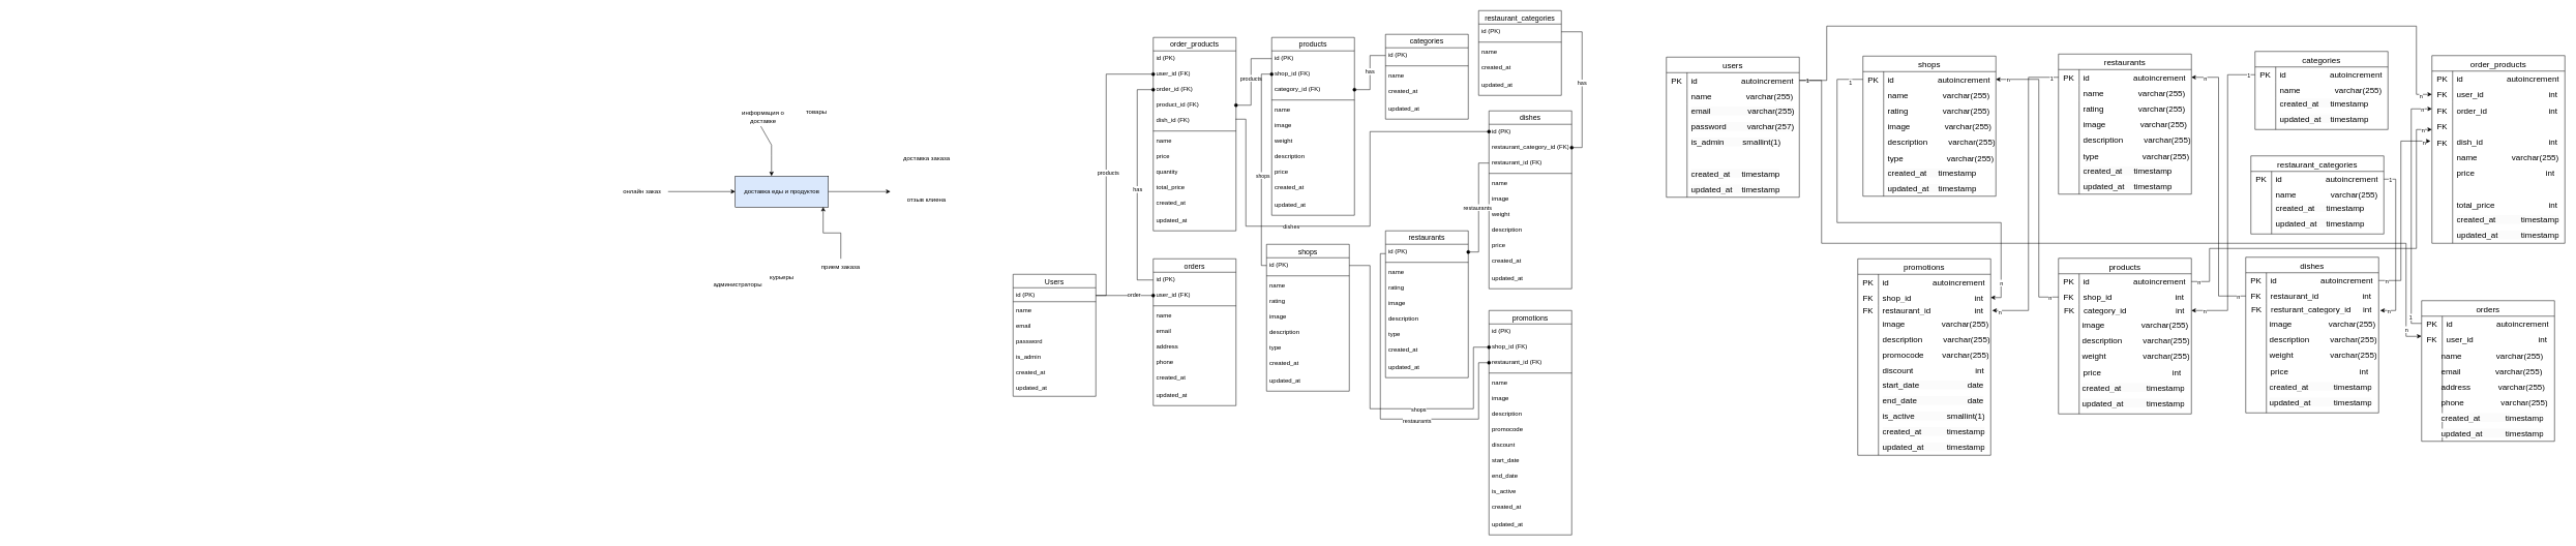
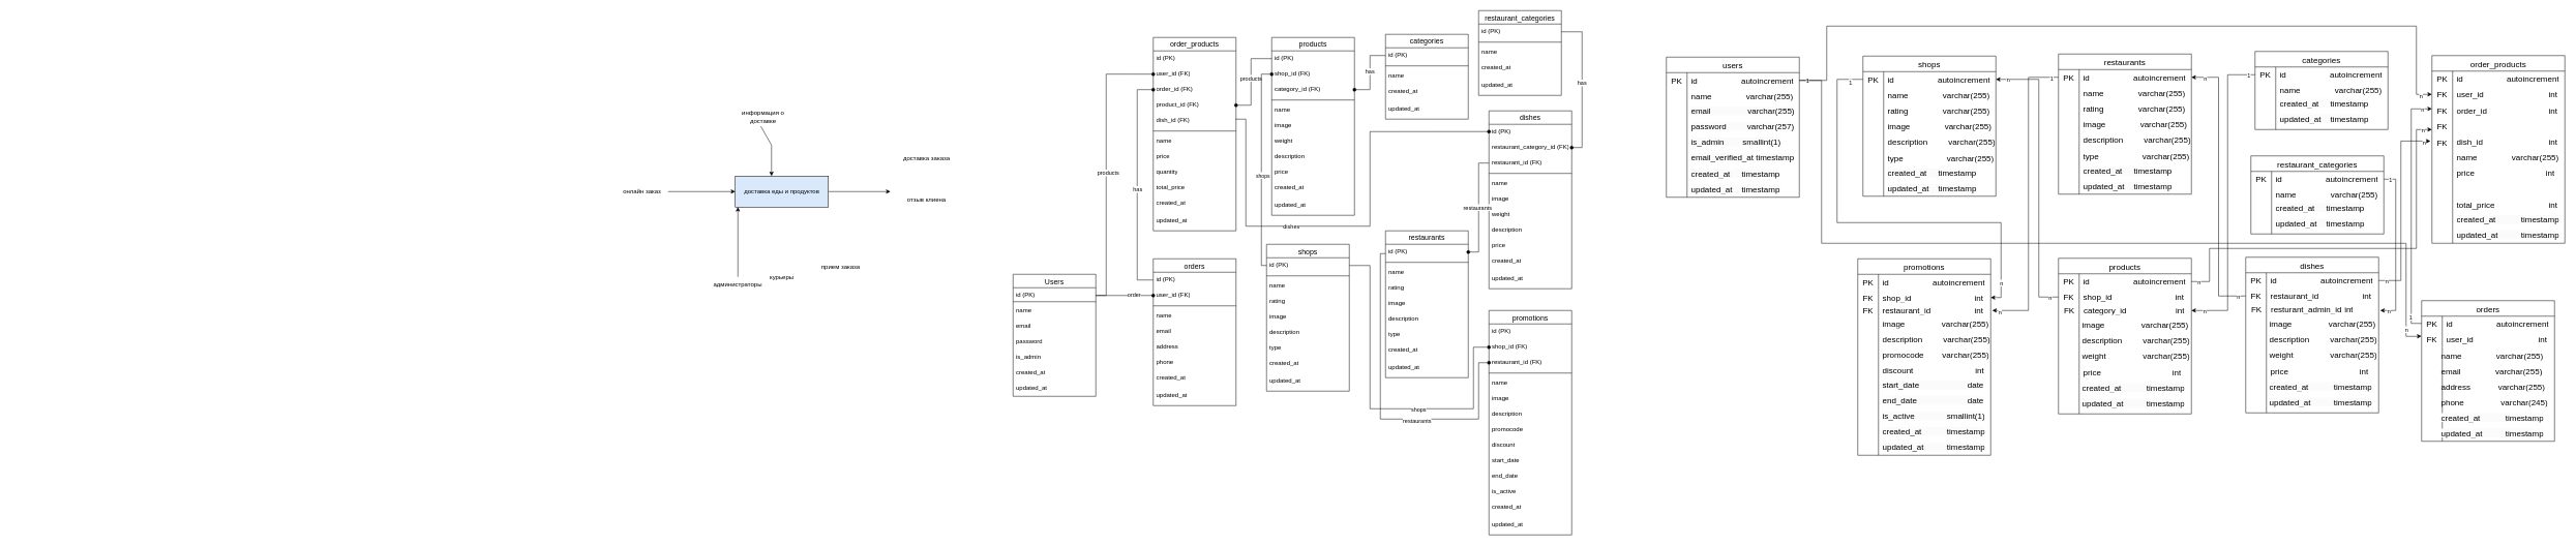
- <mxCell id="6" value="товары" style="text;html=1;align=center;verticalAlign=middle;whiteSpace=wrap;rounded=0;" vertex="1" parent="1"><mxGeometry x="1545" y="200" width="66" height="30" as="geometry" /></mxCell>
+ <mxCell id="155" value="&lt;span style=&quot;caret-color: rgb(0, 0, 0); color: rgb(0, 0, 0); font-family: Helvetica; font-size: 16px; font-style: normal; font-variant-caps: normal; font-weight: 400; letter-spacing: normal; orphans: auto; text-align: left; text-indent: 0px; text-transform: none; white-space: normal; widows: auto; word-spacing: 0px; -webkit-text-stroke-width: 0px; background-color: rgb(251, 251, 251); text-decoration: none; display: inline !important; float: none;&quot;&gt;email_verified_at timestamp&lt;/span&gt;" style="shape=partialRectangle;html=1;whiteSpace=wrap;connectable=0;fillColor=none;top=0;left=0;bottom=0;right=0;align=left;spacingLeft=6;overflow=hidden;strokeColor=inherit;fontSize=16;" vertex="1" parent="1"><mxGeometry x="3261" y="289" width="217" height="30" as="geometry"><mxRectangle width="140" height="30" as="alternateBounds" /></mxGeometry></mxCell>
+ <mxCell id="13" style="edgeStyle=orthogonalEdgeStyle;rounded=0;orthogonalLoop=1;jettySize=auto;html=1;entryX=0.028;entryY=1;entryDx=0;entryDy=0;entryPerimeter=0;" edge="1" parent="1" source="12" target="2"><mxGeometry relative="1" as="geometry" /></mxCell>
- <mxCell id="14" style="edgeStyle=orthogonalEdgeStyle;rounded=0;orthogonalLoop=1;jettySize=auto;html=1;entryX=0.944;entryY=0.994;entryDx=0;entryDy=0;entryPerimeter=0;" edge="1" parent="1" source="10" target="2"><mxGeometry relative="1" as="geometry" /></mxCell>
- <mxCell id="246" value="resturant_category_id&lt;span style=&quot;white-space: pre;&quot;&gt;&#09;&lt;/span&gt;int" style="shape=partialRectangle;html=1;whiteSpace=wrap;connectable=0;fillColor=none;top=0;left=0;bottom=0;right=0;align=left;spacingLeft=6;overflow=hidden;strokeColor=inherit;fontSize=16;" vertex="1" parent="1"><mxGeometry x="4382" y="582" width="217" height="30" as="geometry"><mxRectangle width="217" height="30" as="alternateBounds" /></mxGeometry></mxCell>
+ <mxCell id="246" value="resturant_admin_id&lt;span style=&quot;white-space: pre;&quot;&gt;&#09;&lt;/span&gt;int" style="shape=partialRectangle;html=1;whiteSpace=wrap;connectable=0;fillColor=none;top=0;left=0;bottom=0;right=0;align=left;spacingLeft=6;overflow=hidden;strokeColor=inherit;fontSize=16;" vertex="1" parent="1"><mxGeometry x="4382" y="582" width="217" height="30" as="geometry"><mxRectangle width="217" height="30" as="alternateBounds" /></mxGeometry></mxCell>
- <mxCell id="284" value="phone&amp;nbsp; &amp;nbsp; &amp;nbsp; &amp;nbsp; &amp;nbsp; &amp;nbsp; &amp;nbsp; &amp;nbsp; varchar(255)" style="shape=partialRectangle;html=1;whiteSpace=wrap;connectable=0;fillColor=none;top=0;left=0;bottom=0;right=0;align=left;spacingLeft=6;overflow=hidden;strokeColor=inherit;fontSize=16;" vertex="1" parent="1"><mxGeometry x="4711" y="762" width="217" height="30" as="geometry"><mxRectangle width="217" height="30" as="alternateBounds" /></mxGeometry></mxCell>
+ <mxCell id="284" value="phone&amp;nbsp; &amp;nbsp; &amp;nbsp; &amp;nbsp; &amp;nbsp; &amp;nbsp; &amp;nbsp; &amp;nbsp; varchar(245)" style="shape=partialRectangle;html=1;whiteSpace=wrap;connectable=0;fillColor=none;top=0;left=0;bottom=0;right=0;align=left;spacingLeft=6;overflow=hidden;strokeColor=inherit;fontSize=16;" vertex="1" parent="1"><mxGeometry x="4711" y="762" width="217" height="30" as="geometry"><mxRectangle width="217" height="30" as="alternateBounds" /></mxGeometry></mxCell>
